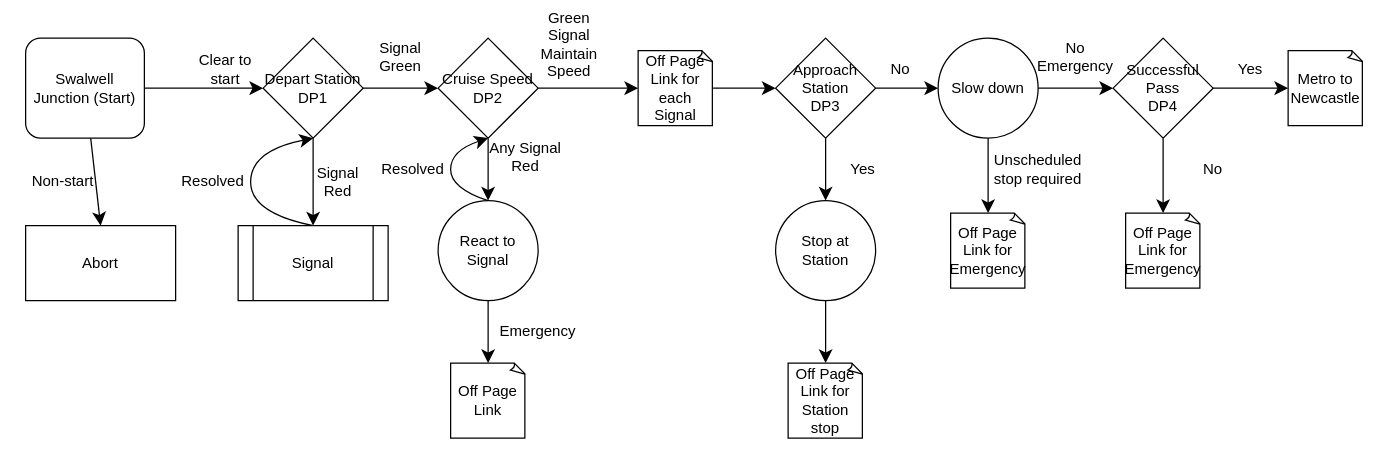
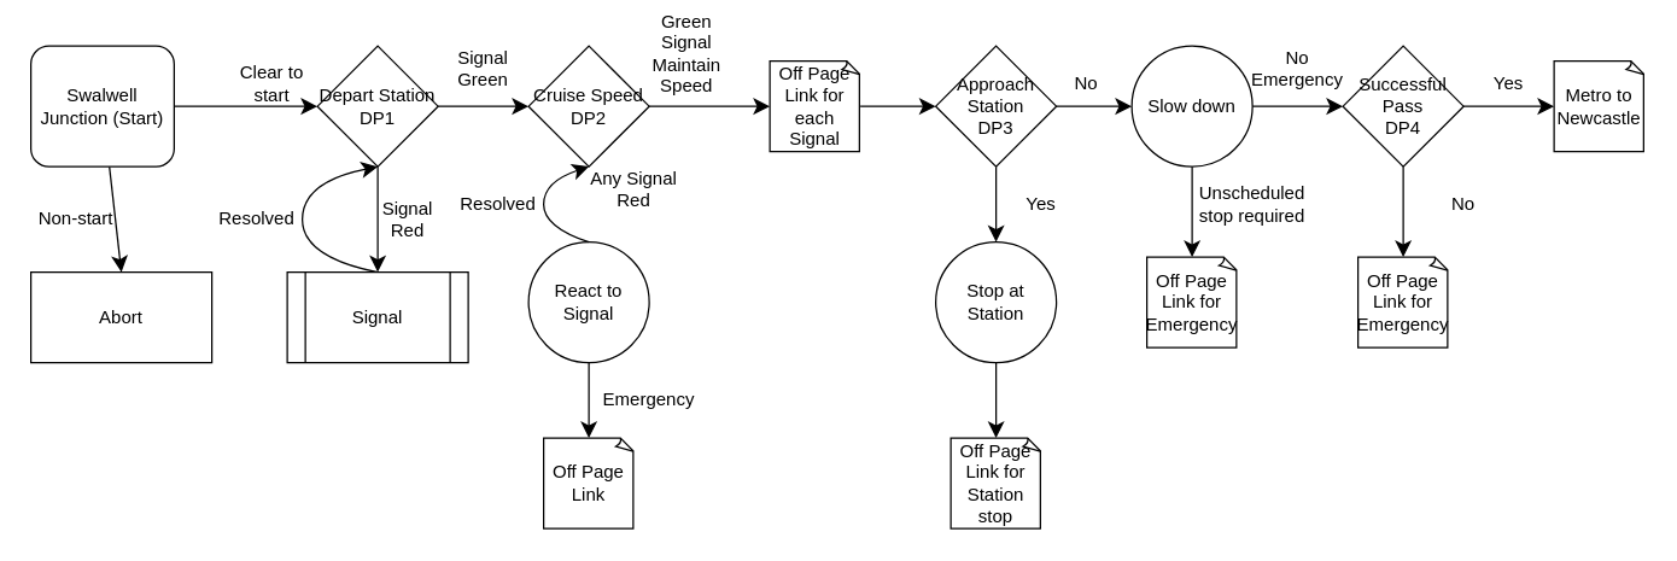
- <mxCell id="14" style="edgeStyle=none;curved=1;rounded=0;orthogonalLoop=1;jettySize=auto;html=1;entryX=0.5;entryY=0;entryDx=0;entryDy=0;fontSize=12;startSize=8;endSize=8;" edge="1" parent="1" source="16" target="18"><mxGeometry relative="1" as="geometry" /></mxCell>
